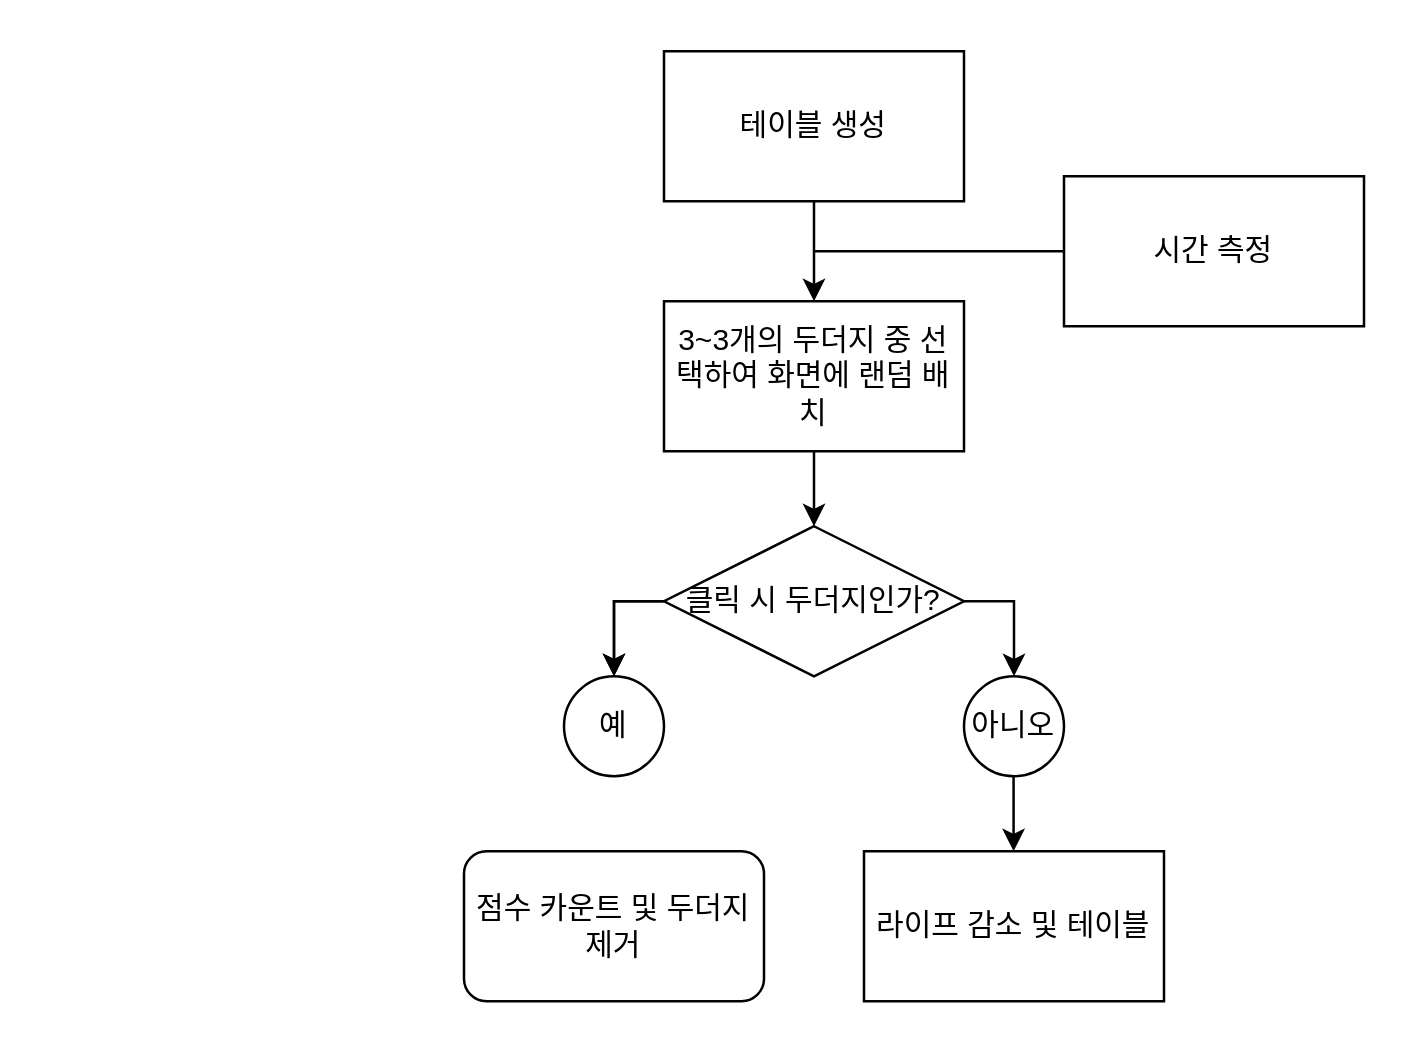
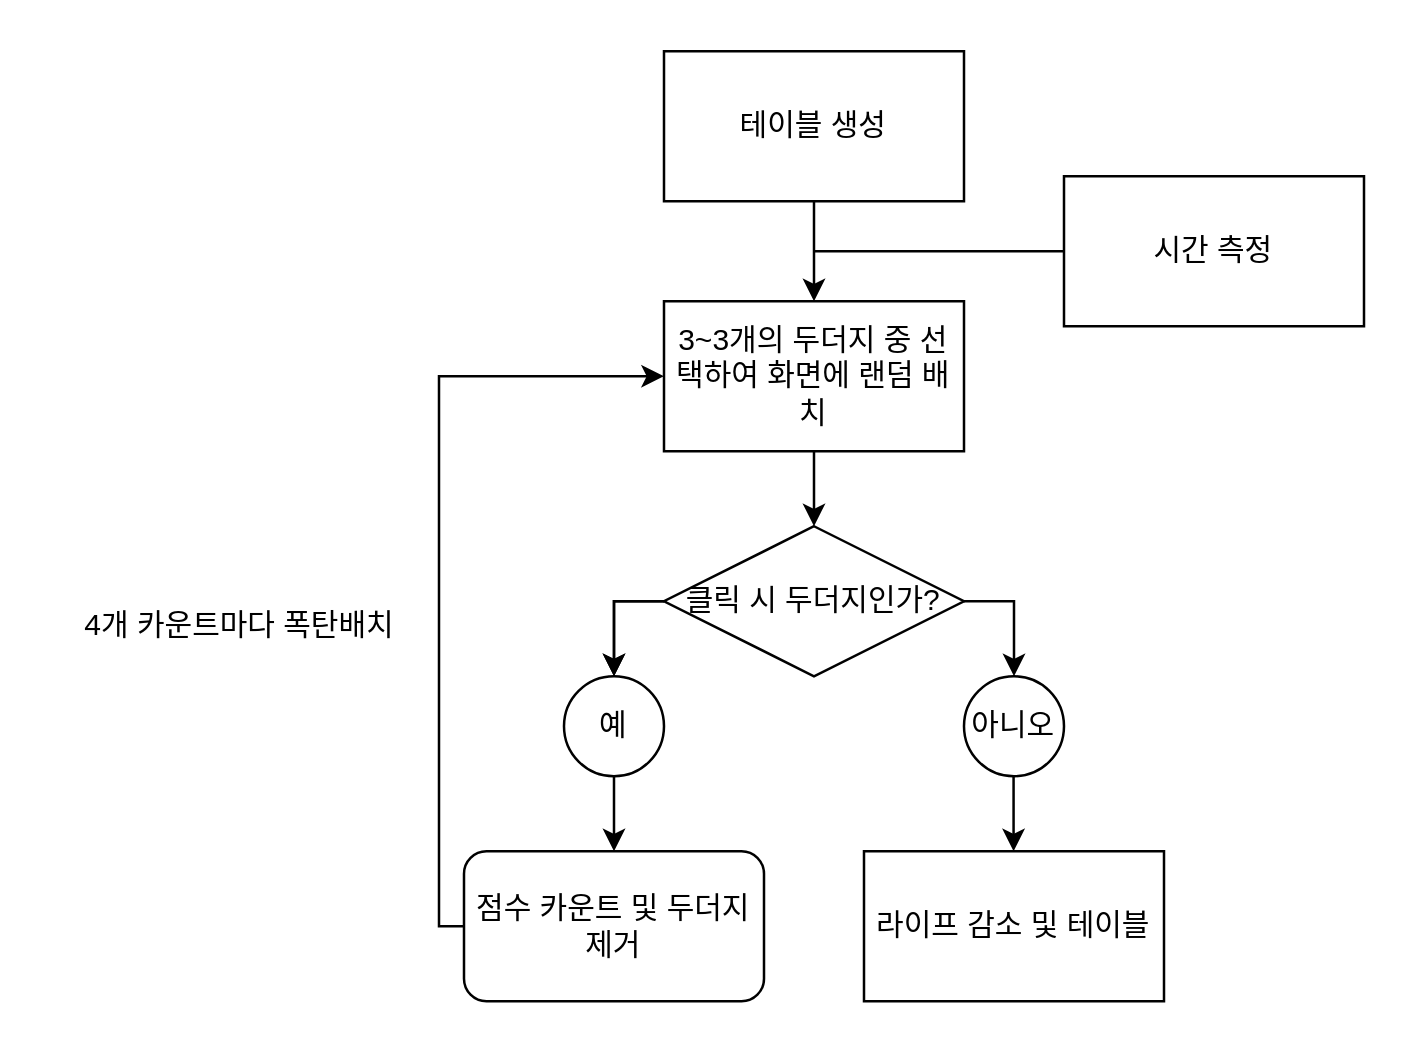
+ <mxCell id="13" style="edgeStyle=orthogonalEdgeStyle;rounded=0;orthogonalLoop=1;jettySize=auto;html=1;entryX=0;entryY=0.5;entryDx=0;entryDy=0;" edge="1" parent="1" source="14" target="5"><mxGeometry relative="1" as="geometry"><mxPoint x="255" y="150" as="targetPoint" /><Array as="points"><mxPoint x="175" y="370" /><mxPoint x="175" y="150" /></Array></mxGeometry></mxCell>
+ <mxCell id="19" value="4개 카운트마다 폭탄배치" style="text;html=1;align=center;verticalAlign=middle;resizable=0;points=[];autosize=1;strokeColor=none;fillColor=none;" vertex="1" parent="1"><mxGeometry x="20" y="240" width="150" height="20" as="geometry" /></mxCell>
+ <mxCell id="8" style="edgeStyle=orthogonalEdgeStyle;rounded=0;orthogonalLoop=1;jettySize=auto;html=1;entryX=0.5;entryY=0;entryDx=0;entryDy=0;" edge="1" parent="1" source="9" target="14"><mxGeometry relative="1" as="geometry" /></mxCell>
